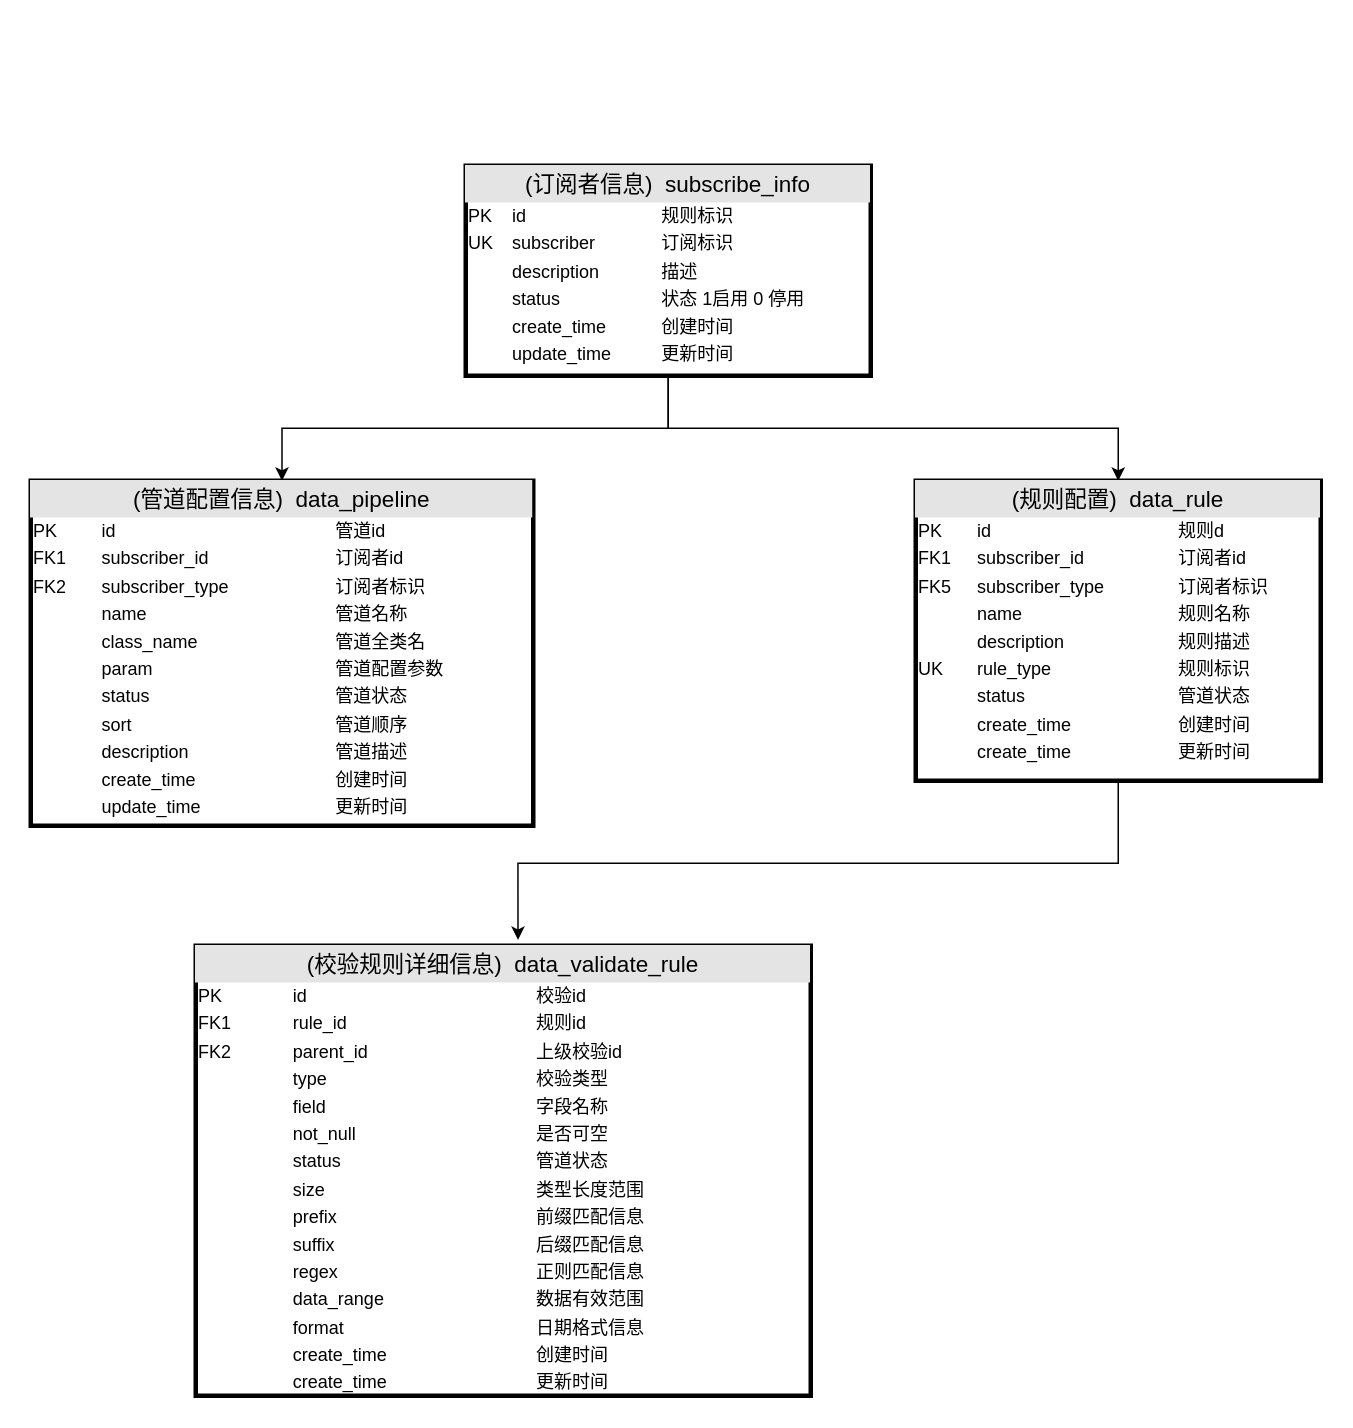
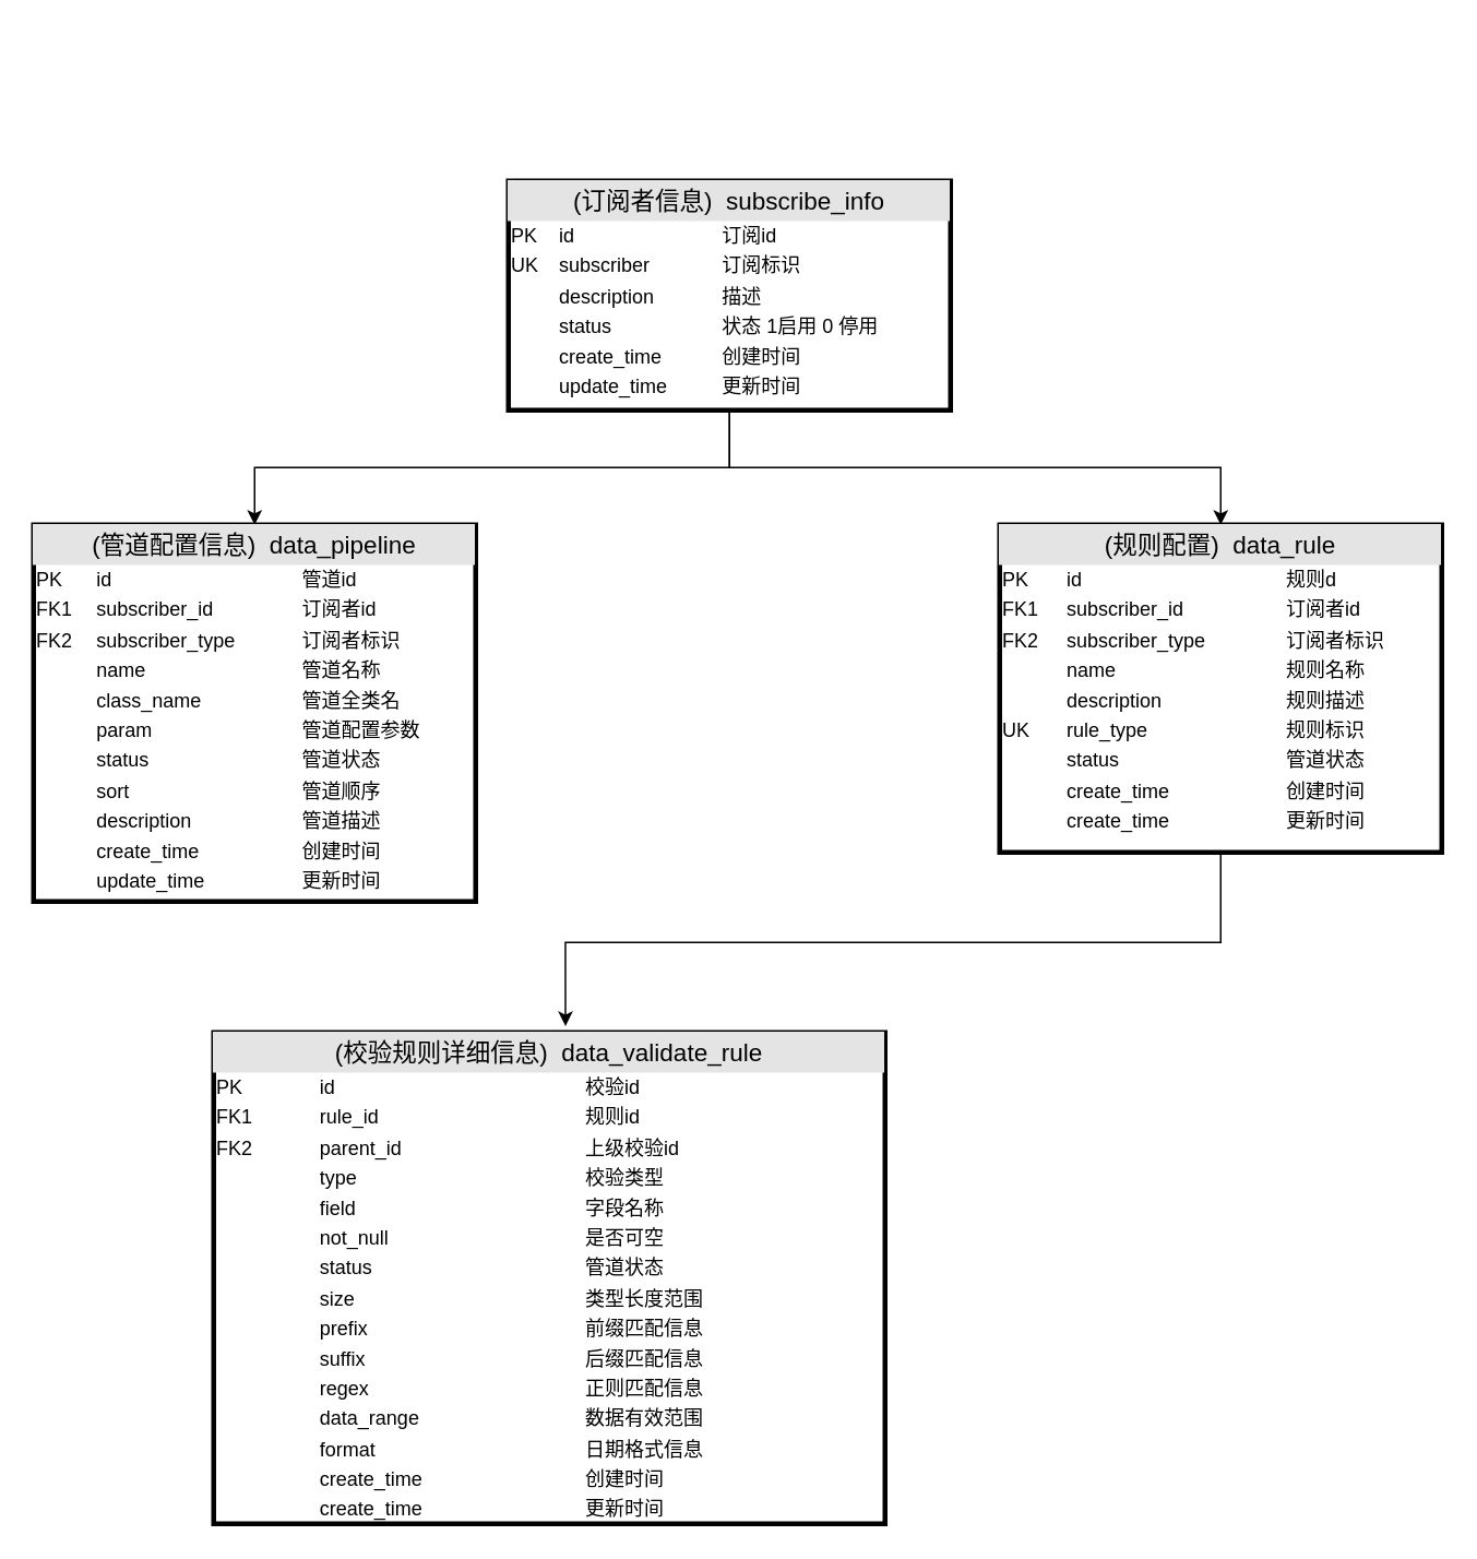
- <mxCell id="4" value="&lt;div style=&quot;text-align: center; box-sizing: border-box; width: 100%; background: rgb(228, 228, 228); padding: 2px;&quot;&gt;&lt;font style=&quot;font-size: 15px; line-height: 1.4;&quot;&gt;(订阅者信息)&amp;nbsp; subscribe_info&lt;/font&gt;&lt;/div&gt;&lt;table style=&quot;width:100%;font-size:1em;&quot; cellpadding=&quot;2&quot; cellspacing=&quot;0&quot;&gt;&lt;tbody&gt;&lt;tr&gt;&lt;td&gt;PK&lt;/td&gt;&lt;td&gt;id&lt;/td&gt;&lt;td&gt;规则标识&lt;/td&gt;&lt;/tr&gt;&lt;tr&gt;&lt;td&gt;UK&lt;/td&gt;&lt;td&gt;subscriber&lt;/td&gt;&lt;td&gt;订阅标识&lt;/td&gt;&lt;/tr&gt;&lt;tr&gt;&lt;td&gt;&lt;/td&gt;&lt;td&gt;description&lt;/td&gt;&lt;td&gt;描述&lt;/td&gt;&lt;/tr&gt;&lt;tr&gt;&lt;td&gt;&lt;br&gt;&lt;/td&gt;&lt;td&gt;status&lt;br&gt;&lt;/td&gt;&lt;td&gt;状态 1启用 0 停用&lt;/td&gt;&lt;/tr&gt;&lt;tr&gt;&lt;td&gt;&lt;br&gt;&lt;/td&gt;&lt;td&gt;create_time&lt;/td&gt;&lt;td&gt;创建时间&lt;/td&gt;&lt;/tr&gt;&lt;tr&gt;&lt;td&gt;&lt;br&gt;&lt;/td&gt;&lt;td&gt;update_time&lt;/td&gt;&lt;td&gt;更新时间&lt;/td&gt;&lt;/tr&gt;&lt;/tbody&gt;&lt;/table&gt;" style="verticalAlign=top;align=left;overflow=fill;html=1;fillColor=default;strokeWidth=3;shadow=0;" vertex="1" parent="1"><mxGeometry x="310" y="110" width="270" height="140" as="geometry" /></mxCell>
+ <mxCell id="4" value="&lt;div style=&quot;text-align: center; box-sizing: border-box; width: 100%; background: rgb(228, 228, 228); padding: 2px;&quot;&gt;&lt;font style=&quot;font-size: 15px; line-height: 1.4;&quot;&gt;(订阅者信息)&amp;nbsp; subscribe_info&lt;/font&gt;&lt;/div&gt;&lt;table style=&quot;width:100%;font-size:1em;&quot; cellpadding=&quot;2&quot; cellspacing=&quot;0&quot;&gt;&lt;tbody&gt;&lt;tr&gt;&lt;td&gt;PK&lt;/td&gt;&lt;td&gt;id&lt;/td&gt;&lt;td&gt;订阅id&lt;/td&gt;&lt;/tr&gt;&lt;tr&gt;&lt;td&gt;UK&lt;/td&gt;&lt;td&gt;subscriber&lt;/td&gt;&lt;td&gt;订阅标识&lt;/td&gt;&lt;/tr&gt;&lt;tr&gt;&lt;td&gt;&lt;/td&gt;&lt;td&gt;description&lt;/td&gt;&lt;td&gt;描述&lt;/td&gt;&lt;/tr&gt;&lt;tr&gt;&lt;td&gt;&lt;br&gt;&lt;/td&gt;&lt;td&gt;status&lt;br&gt;&lt;/td&gt;&lt;td&gt;状态 1启用 0 停用&lt;/td&gt;&lt;/tr&gt;&lt;tr&gt;&lt;td&gt;&lt;br&gt;&lt;/td&gt;&lt;td&gt;create_time&lt;/td&gt;&lt;td&gt;创建时间&lt;/td&gt;&lt;/tr&gt;&lt;tr&gt;&lt;td&gt;&lt;br&gt;&lt;/td&gt;&lt;td&gt;update_time&lt;/td&gt;&lt;td&gt;更新时间&lt;/td&gt;&lt;/tr&gt;&lt;/tbody&gt;&lt;/table&gt;" style="verticalAlign=top;align=left;overflow=fill;html=1;fillColor=default;strokeWidth=3;shadow=0;" vertex="1" parent="1"><mxGeometry x="310" y="110" width="270" height="140" as="geometry" /></mxCell>
- <mxCell id="8" value="&lt;div style=&quot;text-align: center; box-sizing: border-box; width: 100%; background: rgb(228, 228, 228); padding: 2px;&quot;&gt;&lt;font style=&quot;font-size: 15px; line-height: 1.4;&quot;&gt;(规则配置)&amp;nbsp; data_rule&lt;/font&gt;&lt;/div&gt;&lt;table style=&quot;width:100%;font-size:1em;&quot; cellpadding=&quot;2&quot; cellspacing=&quot;0&quot;&gt;&lt;tbody&gt;&lt;tr&gt;&lt;td&gt;PK&lt;/td&gt;&lt;td&gt;id&lt;/td&gt;&lt;td&gt;规则d&lt;/td&gt;&lt;/tr&gt;&lt;tr&gt;&lt;td&gt;FK1&lt;/td&gt;&lt;td&gt;subscriber_id&lt;/td&gt;&lt;td&gt;订阅者id&lt;/td&gt;&lt;/tr&gt;&lt;tr&gt;&lt;td&gt;FK5&lt;/td&gt;&lt;td&gt;subscriber_type&lt;br&gt;&lt;/td&gt;&lt;td&gt;订阅者标识&lt;/td&gt;&lt;/tr&gt;&lt;tr&gt;&lt;td&gt;&lt;/td&gt;&lt;td&gt;name&lt;/td&gt;&lt;td&gt;规则名称&lt;/td&gt;&lt;/tr&gt;&lt;tr&gt;&lt;td&gt;&lt;br&gt;&lt;/td&gt;&lt;td&gt;description&lt;br&gt;&lt;/td&gt;&lt;td&gt;规则描述&lt;br&gt;&lt;/td&gt;&lt;/tr&gt;&lt;tr&gt;&lt;td&gt;UK&lt;/td&gt;&lt;td&gt;rule_type&lt;br&gt;&lt;/td&gt;&lt;td&gt;规则标识&lt;/td&gt;&lt;/tr&gt;&lt;tr&gt;&lt;td&gt;&lt;br&gt;&lt;/td&gt;&lt;td&gt;status&lt;/td&gt;&lt;td&gt;管道状态&lt;/td&gt;&lt;/tr&gt;&lt;tr&gt;&lt;td&gt;&lt;br&gt;&lt;/td&gt;&lt;td&gt;create_time&lt;/td&gt;&lt;td&gt;创建时间&lt;/td&gt;&lt;/tr&gt;&lt;tr&gt;&lt;td&gt;&lt;br&gt;&lt;/td&gt;&lt;td&gt;create_time&lt;br&gt;&lt;/td&gt;&lt;td&gt;更新时间&lt;/td&gt;&lt;/tr&gt;&lt;/tbody&gt;&lt;/table&gt;" style="verticalAlign=top;align=left;overflow=fill;html=1;fillColor=default;strokeWidth=3;shadow=0;" vertex="1" parent="1"><mxGeometry x="610" y="320" width="270" height="200" as="geometry" /></mxCell>
+ <mxCell id="8" value="&lt;div style=&quot;text-align: center; box-sizing: border-box; width: 100%; background: rgb(228, 228, 228); padding: 2px;&quot;&gt;&lt;font style=&quot;font-size: 15px; line-height: 1.4;&quot;&gt;(规则配置)&amp;nbsp; data_rule&lt;/font&gt;&lt;/div&gt;&lt;table style=&quot;width:100%;font-size:1em;&quot; cellpadding=&quot;2&quot; cellspacing=&quot;0&quot;&gt;&lt;tbody&gt;&lt;tr&gt;&lt;td&gt;PK&lt;/td&gt;&lt;td&gt;id&lt;/td&gt;&lt;td&gt;规则d&lt;/td&gt;&lt;/tr&gt;&lt;tr&gt;&lt;td&gt;FK1&lt;/td&gt;&lt;td&gt;subscriber_id&lt;/td&gt;&lt;td&gt;订阅者id&lt;/td&gt;&lt;/tr&gt;&lt;tr&gt;&lt;td&gt;FK2&lt;/td&gt;&lt;td&gt;subscriber_type&lt;br&gt;&lt;/td&gt;&lt;td&gt;订阅者标识&lt;/td&gt;&lt;/tr&gt;&lt;tr&gt;&lt;td&gt;&lt;/td&gt;&lt;td&gt;name&lt;/td&gt;&lt;td&gt;规则名称&lt;/td&gt;&lt;/tr&gt;&lt;tr&gt;&lt;td&gt;&lt;br&gt;&lt;/td&gt;&lt;td&gt;description&lt;br&gt;&lt;/td&gt;&lt;td&gt;规则描述&lt;br&gt;&lt;/td&gt;&lt;/tr&gt;&lt;tr&gt;&lt;td&gt;UK&lt;/td&gt;&lt;td&gt;rule_type&lt;br&gt;&lt;/td&gt;&lt;td&gt;规则标识&lt;/td&gt;&lt;/tr&gt;&lt;tr&gt;&lt;td&gt;&lt;br&gt;&lt;/td&gt;&lt;td&gt;status&lt;/td&gt;&lt;td&gt;管道状态&lt;/td&gt;&lt;/tr&gt;&lt;tr&gt;&lt;td&gt;&lt;br&gt;&lt;/td&gt;&lt;td&gt;create_time&lt;/td&gt;&lt;td&gt;创建时间&lt;/td&gt;&lt;/tr&gt;&lt;tr&gt;&lt;td&gt;&lt;br&gt;&lt;/td&gt;&lt;td&gt;create_time&lt;br&gt;&lt;/td&gt;&lt;td&gt;更新时间&lt;/td&gt;&lt;/tr&gt;&lt;/tbody&gt;&lt;/table&gt;" style="verticalAlign=top;align=left;overflow=fill;html=1;fillColor=default;strokeWidth=3;shadow=0;" vertex="1" parent="1"><mxGeometry x="610" y="320" width="270" height="200" as="geometry" /></mxCell>
- <mxCell id="6" value="&lt;div style=&quot;text-align: center; box-sizing: border-box; width: 100%; background: rgb(228, 228, 228); padding: 2px;&quot;&gt;&lt;font style=&quot;font-size: 15px; line-height: 1.4;&quot;&gt;(管道配置信息)&amp;nbsp; data_pipeline&lt;/font&gt;&lt;/div&gt;&lt;table style=&quot;width:100%;font-size:1em;&quot; cellpadding=&quot;2&quot; cellspacing=&quot;0&quot;&gt;&lt;tbody&gt;&lt;tr&gt;&lt;td&gt;PK&lt;/td&gt;&lt;td&gt;id&lt;/td&gt;&lt;td&gt;管道id&lt;/td&gt;&lt;/tr&gt;&lt;tr&gt;&lt;td&gt;FK1&lt;/td&gt;&lt;td&gt;subscriber_id&lt;/td&gt;&lt;td&gt;订阅者id&lt;/td&gt;&lt;/tr&gt;&lt;tr&gt;&lt;td&gt;FK2&lt;/td&gt;&lt;td&gt;subscriber_type&lt;br&gt;&lt;/td&gt;&lt;td&gt;订阅者标识&lt;/td&gt;&lt;/tr&gt;&lt;tr&gt;&lt;td&gt;&lt;/td&gt;&lt;td&gt;name&lt;/td&gt;&lt;td&gt;管道名称&lt;/td&gt;&lt;/tr&gt;&lt;tr&gt;&lt;td&gt;&lt;br&gt;&lt;/td&gt;&lt;td&gt;class_name&lt;br&gt;&lt;/td&gt;&lt;td&gt;管道全类名&lt;/td&gt;&lt;/tr&gt;&lt;tr&gt;&lt;td&gt;&lt;br&gt;&lt;/td&gt;&lt;td&gt;param&lt;/td&gt;&lt;td&gt;管道配置参数&lt;/td&gt;&lt;/tr&gt;&lt;tr&gt;&lt;td&gt;&lt;br&gt;&lt;/td&gt;&lt;td&gt;status&lt;/td&gt;&lt;td&gt;管道状态&lt;/td&gt;&lt;/tr&gt;&lt;tr&gt;&lt;td&gt;&lt;br&gt;&lt;/td&gt;&lt;td&gt;sort&lt;/td&gt;&lt;td&gt;管道顺序&lt;/td&gt;&lt;/tr&gt;&lt;tr&gt;&lt;td&gt;&lt;br&gt;&lt;/td&gt;&lt;td&gt;description&lt;/td&gt;&lt;td&gt;管道描述&lt;/td&gt;&lt;/tr&gt;&lt;tr&gt;&lt;td&gt;&lt;br&gt;&lt;/td&gt;&lt;td&gt;create_time&lt;/td&gt;&lt;td&gt;创建时间&lt;/td&gt;&lt;/tr&gt;&lt;tr&gt;&lt;td&gt;&lt;br&gt;&lt;/td&gt;&lt;td&gt;update_time&lt;/td&gt;&lt;td&gt;更新时间&lt;/td&gt;&lt;/tr&gt;&lt;/tbody&gt;&lt;/table&gt;" style="verticalAlign=top;align=left;overflow=fill;html=1;fillColor=default;strokeWidth=3;shadow=0;" vertex="1" parent="1"><mxGeometry x="20" y="320" width="335" height="230" as="geometry" /></mxCell>
+ <mxCell id="6" value="&lt;div style=&quot;text-align: center; box-sizing: border-box; width: 100%; background: rgb(228, 228, 228); padding: 2px;&quot;&gt;&lt;font style=&quot;font-size: 15px; line-height: 1.4;&quot;&gt;(管道配置信息)&amp;nbsp; data_pipeline&lt;/font&gt;&lt;/div&gt;&lt;table style=&quot;width:100%;font-size:1em;&quot; cellpadding=&quot;2&quot; cellspacing=&quot;0&quot;&gt;&lt;tbody&gt;&lt;tr&gt;&lt;td&gt;PK&lt;/td&gt;&lt;td&gt;id&lt;/td&gt;&lt;td&gt;管道id&lt;/td&gt;&lt;/tr&gt;&lt;tr&gt;&lt;td&gt;FK1&lt;/td&gt;&lt;td&gt;subscriber_id&lt;/td&gt;&lt;td&gt;订阅者id&lt;/td&gt;&lt;/tr&gt;&lt;tr&gt;&lt;td&gt;FK2&lt;/td&gt;&lt;td&gt;subscriber_type&lt;br&gt;&lt;/td&gt;&lt;td&gt;订阅者标识&lt;/td&gt;&lt;/tr&gt;&lt;tr&gt;&lt;td&gt;&lt;/td&gt;&lt;td&gt;name&lt;/td&gt;&lt;td&gt;管道名称&lt;/td&gt;&lt;/tr&gt;&lt;tr&gt;&lt;td&gt;&lt;br&gt;&lt;/td&gt;&lt;td&gt;class_name&lt;br&gt;&lt;/td&gt;&lt;td&gt;管道全类名&lt;/td&gt;&lt;/tr&gt;&lt;tr&gt;&lt;td&gt;&lt;br&gt;&lt;/td&gt;&lt;td&gt;param&lt;/td&gt;&lt;td&gt;管道配置参数&lt;/td&gt;&lt;/tr&gt;&lt;tr&gt;&lt;td&gt;&lt;br&gt;&lt;/td&gt;&lt;td&gt;status&lt;/td&gt;&lt;td&gt;管道状态&lt;/td&gt;&lt;/tr&gt;&lt;tr&gt;&lt;td&gt;&lt;br&gt;&lt;/td&gt;&lt;td&gt;sort&lt;/td&gt;&lt;td&gt;管道顺序&lt;/td&gt;&lt;/tr&gt;&lt;tr&gt;&lt;td&gt;&lt;br&gt;&lt;/td&gt;&lt;td&gt;description&lt;/td&gt;&lt;td&gt;管道描述&lt;/td&gt;&lt;/tr&gt;&lt;tr&gt;&lt;td&gt;&lt;br&gt;&lt;/td&gt;&lt;td&gt;create_time&lt;/td&gt;&lt;td&gt;创建时间&lt;/td&gt;&lt;/tr&gt;&lt;tr&gt;&lt;td&gt;&lt;br&gt;&lt;/td&gt;&lt;td&gt;update_time&lt;/td&gt;&lt;td&gt;更新时间&lt;/td&gt;&lt;/tr&gt;&lt;/tbody&gt;&lt;/table&gt;" style="verticalAlign=top;align=left;overflow=fill;html=1;fillColor=default;strokeWidth=3;shadow=0;" vertex="1" parent="1"><mxGeometry x="20" y="320" width="270" height="230" as="geometry" /></mxCell>
